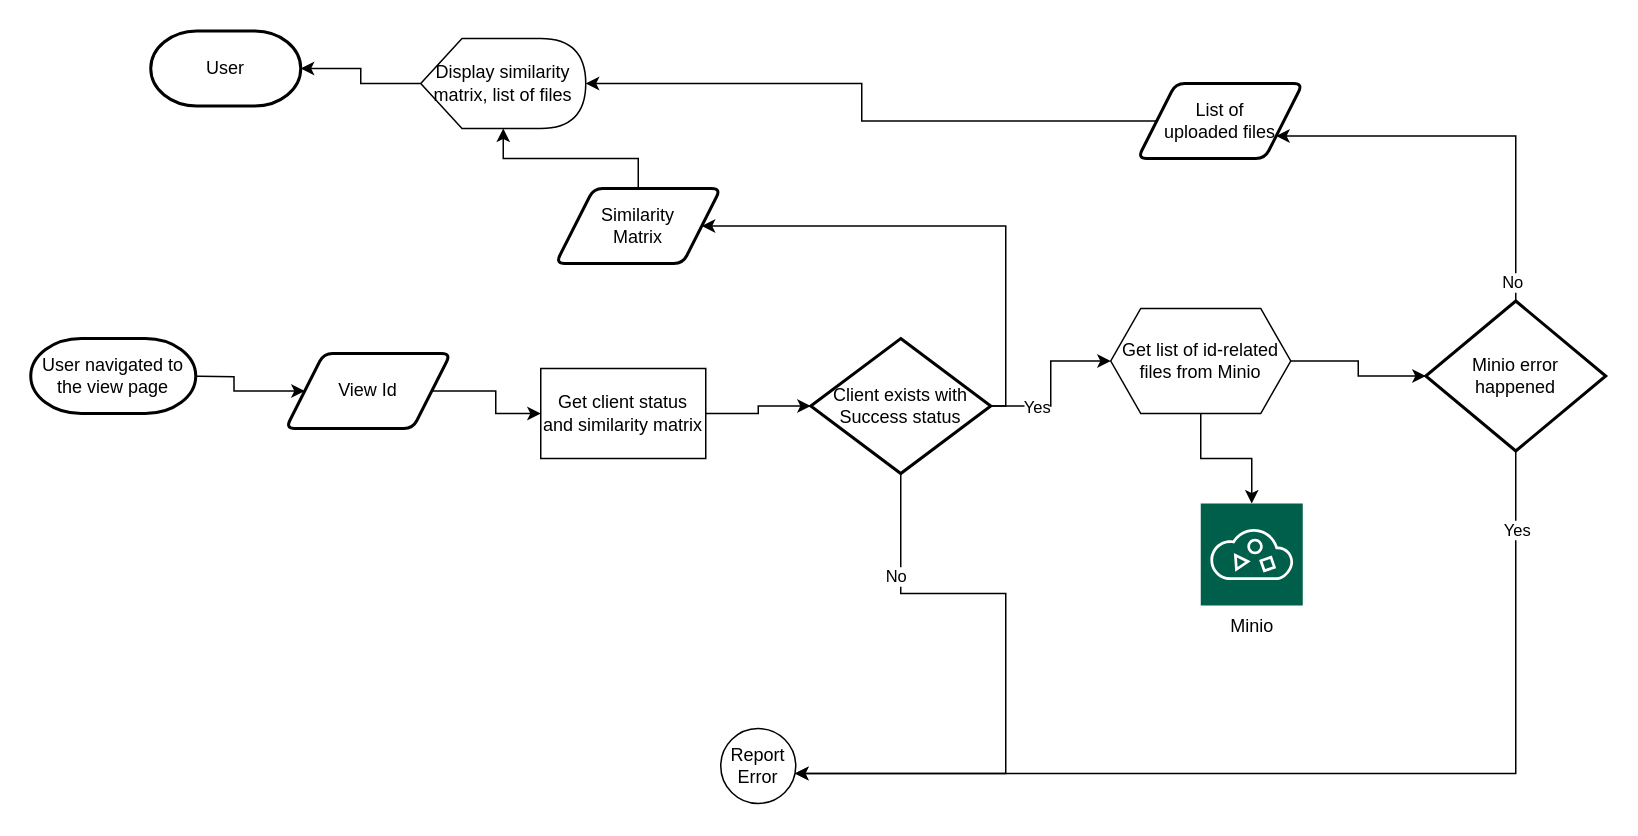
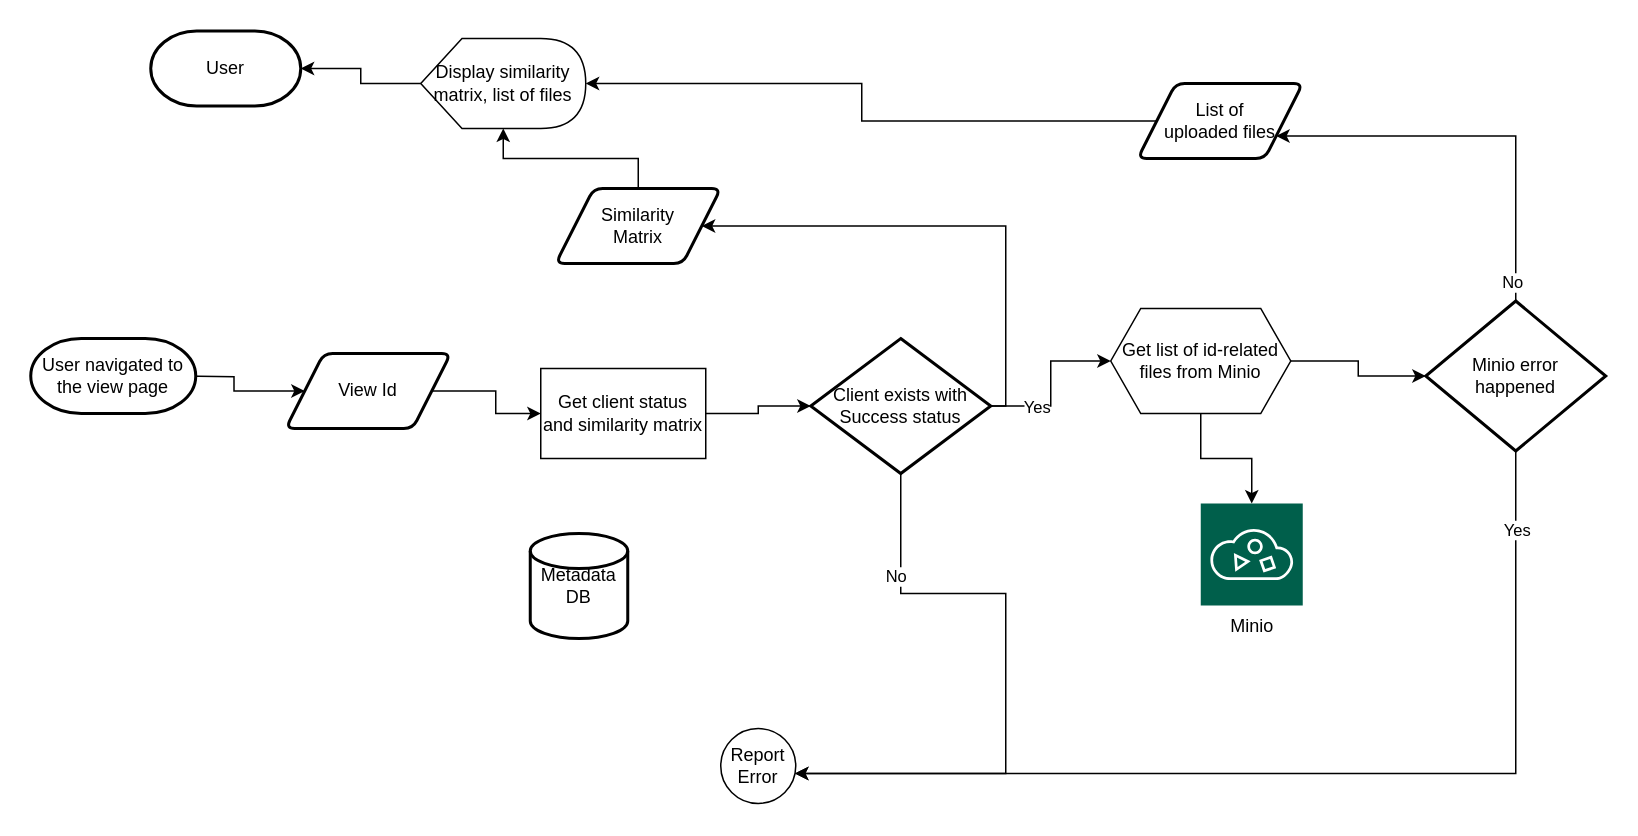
+ <mxCell id="14" value="Metadata&lt;br&gt;DB" style="strokeWidth=2;html=1;shape=mxgraph.flowchart.database;whiteSpace=wrap;" parent="1" vertex="1"><mxGeometry x="353" y="355" width="65" height="70" as="geometry" /></mxCell>
